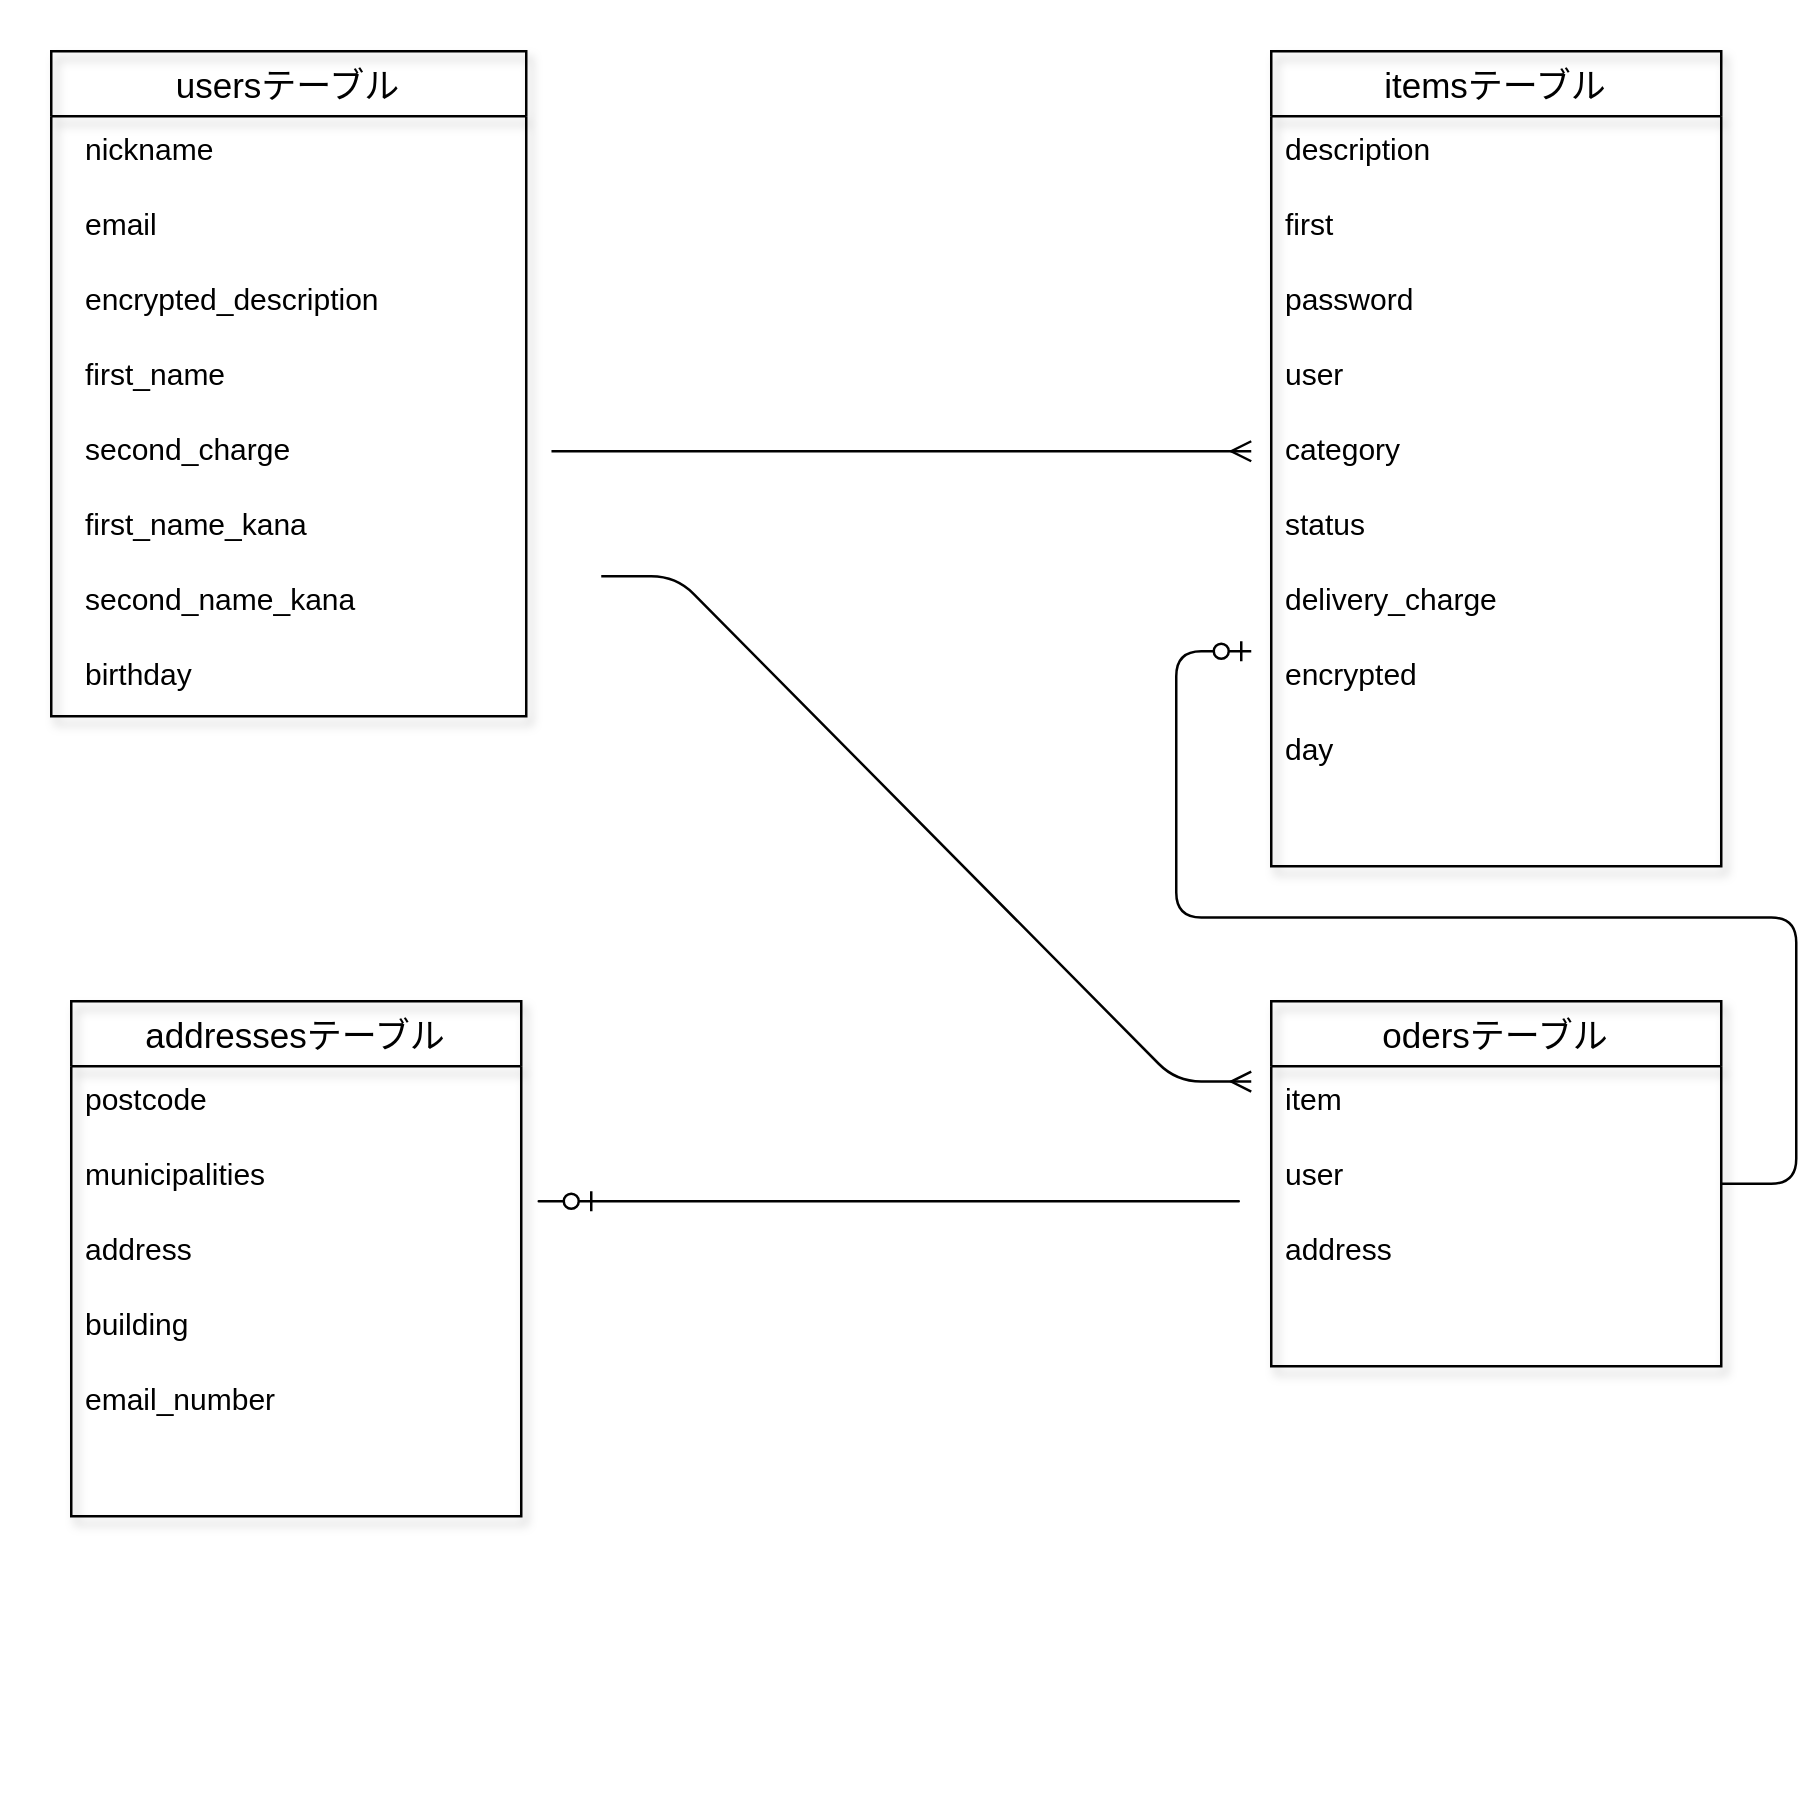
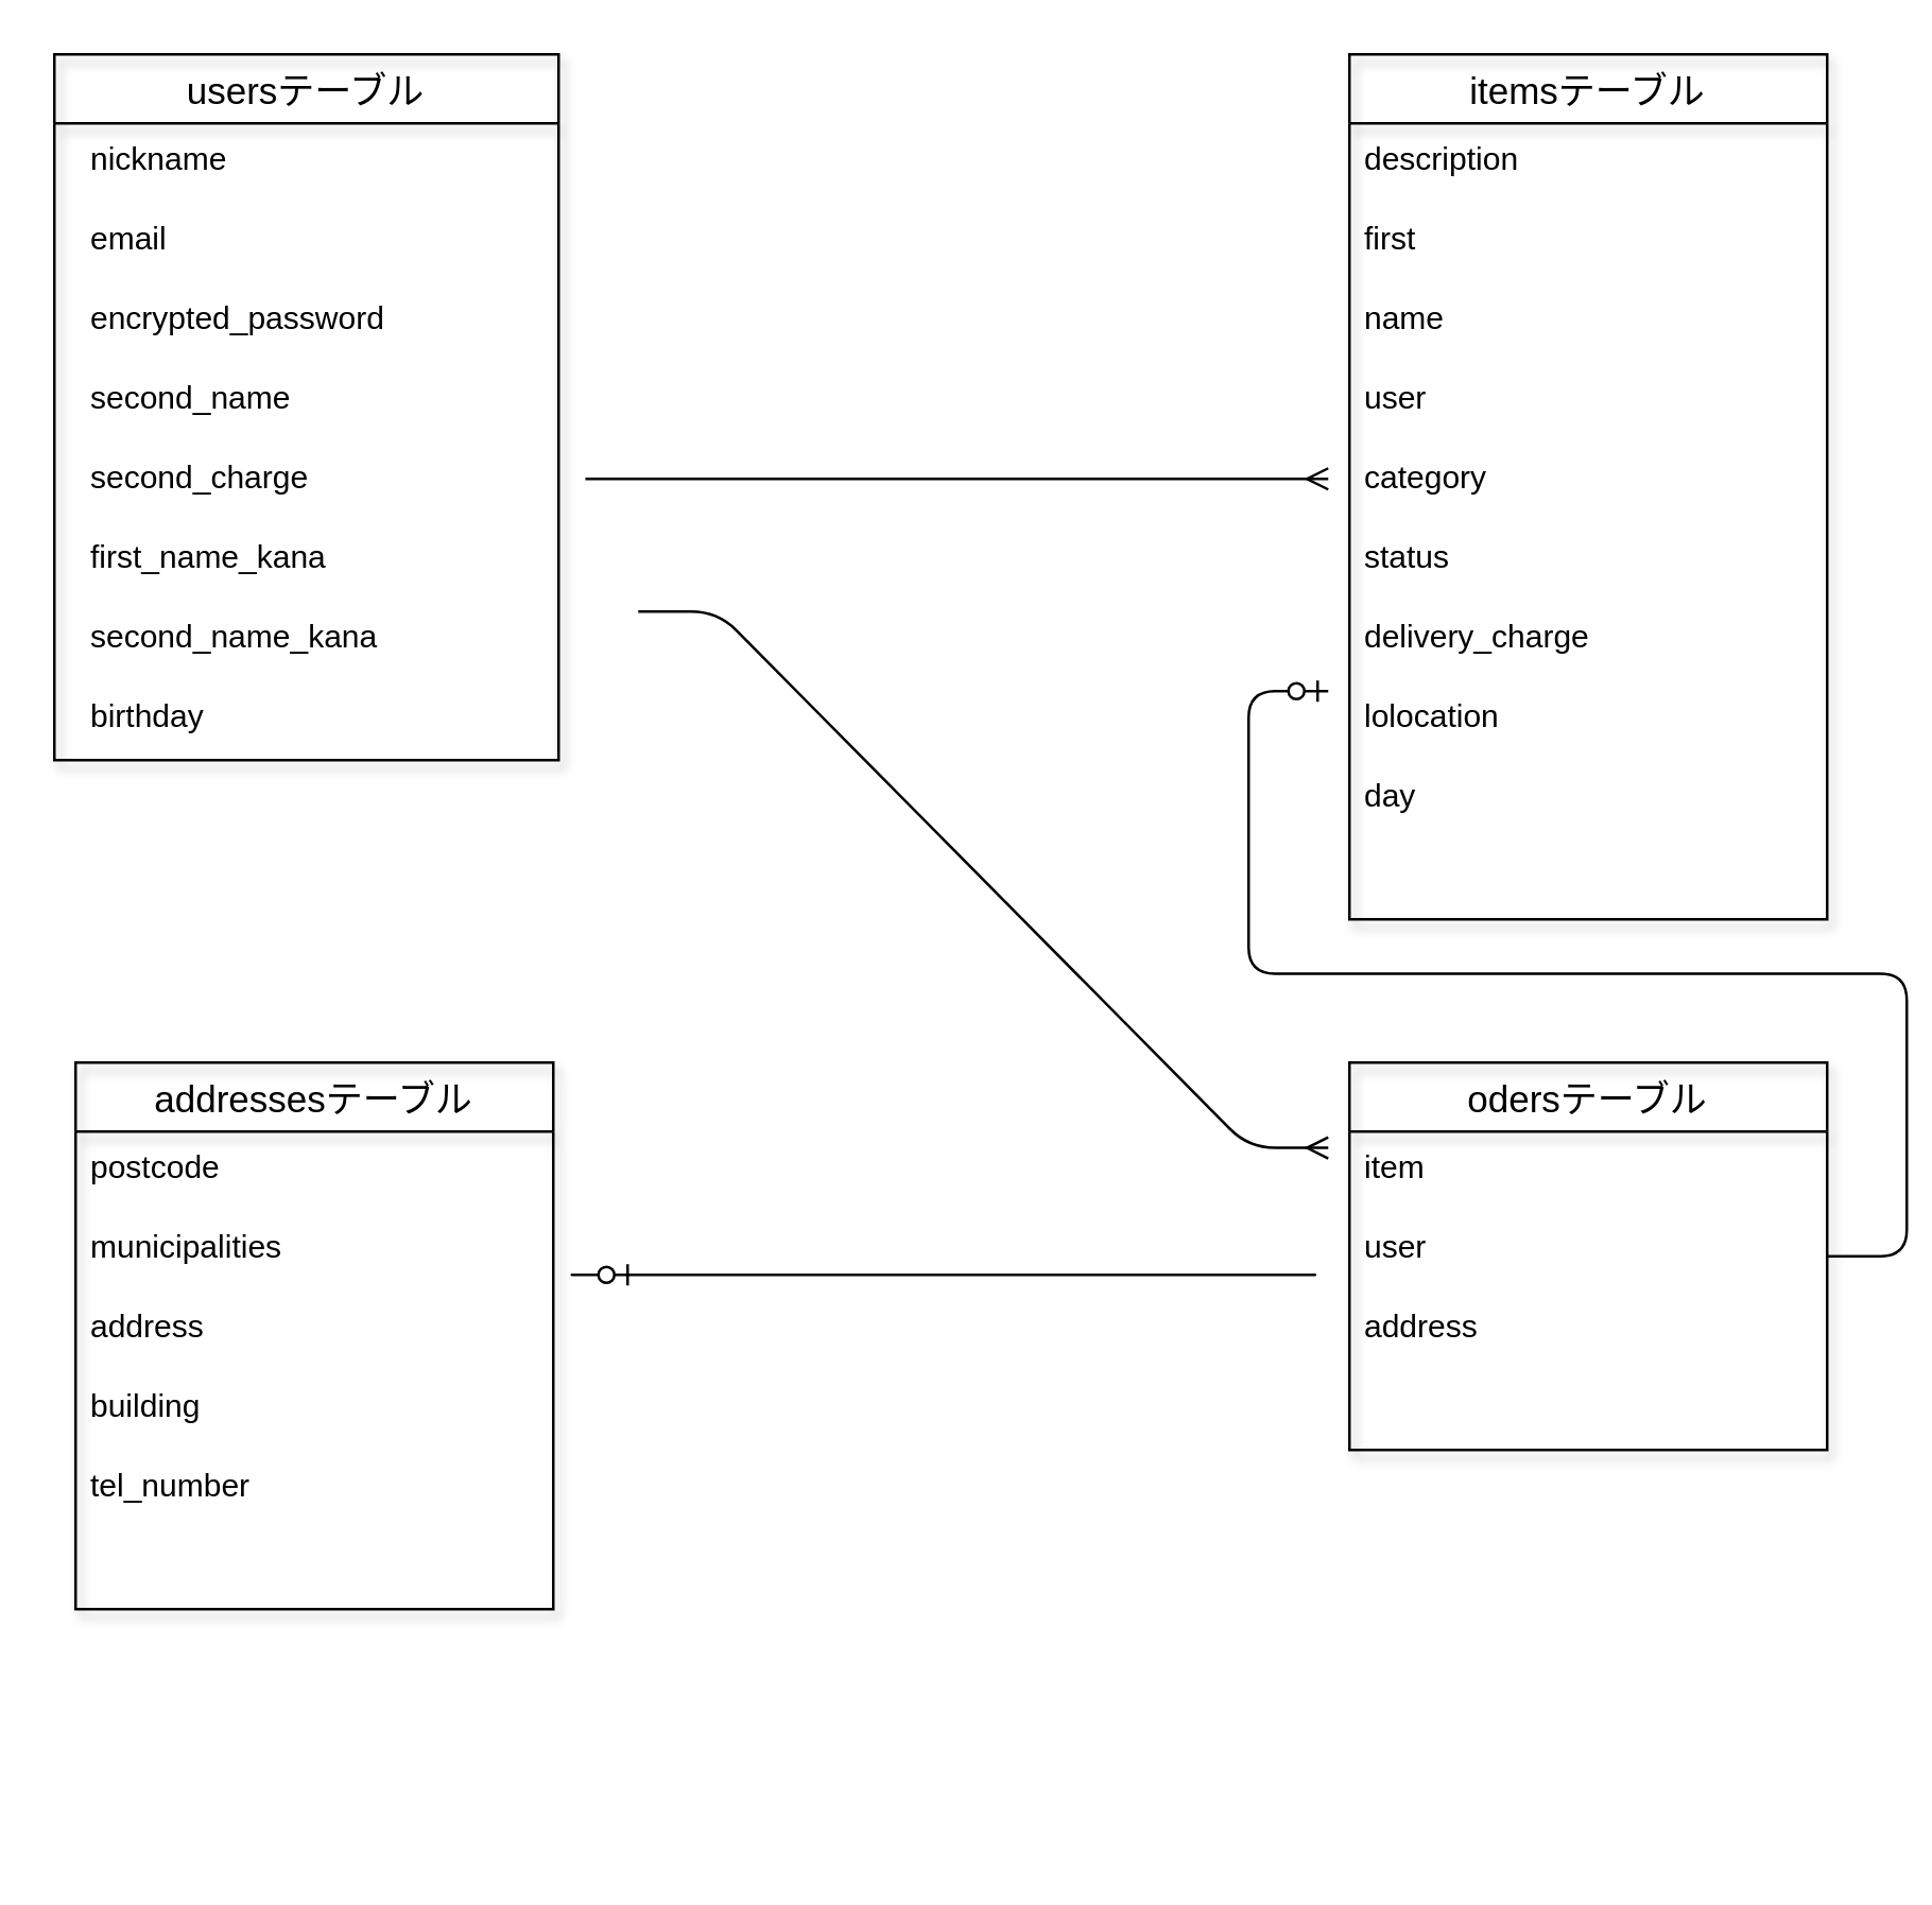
- <mxCell id="6" value="encrypted_description" style="text;strokeColor=none;fillColor=none;spacingLeft=4;spacingRight=4;overflow=hidden;rotatable=0;points=[[0,0.5],[1,0.5]];portConstraint=eastwest;fontSize=12;shadow=1;" vertex="1" parent="2"><mxGeometry x="8" y="86" width="190" height="30" as="geometry" /></mxCell>
+ <mxCell id="6" value="encrypted_password" style="text;strokeColor=none;fillColor=none;spacingLeft=4;spacingRight=4;overflow=hidden;rotatable=0;points=[[0,0.5],[1,0.5]];portConstraint=eastwest;fontSize=12;shadow=1;" vertex="1" parent="2"><mxGeometry x="8" y="86" width="190" height="30" as="geometry" /></mxCell>
- <mxCell id="16" value="password" style="text;strokeColor=none;fillColor=none;spacingLeft=4;spacingRight=4;overflow=hidden;rotatable=0;points=[[0,0.5],[1,0.5]];portConstraint=eastwest;fontSize=12;shadow=1;" vertex="1" parent="13"><mxGeometry y="86" width="180" height="30" as="geometry" /></mxCell>
+ <mxCell id="16" value="name" style="text;strokeColor=none;fillColor=none;spacingLeft=4;spacingRight=4;overflow=hidden;rotatable=0;points=[[0,0.5],[1,0.5]];portConstraint=eastwest;fontSize=12;shadow=1;" vertex="1" parent="13"><mxGeometry y="86" width="180" height="30" as="geometry" /></mxCell>
- <mxCell id="7" value="first_name&#10;" style="text;strokeColor=none;fillColor=none;spacingLeft=4;spacingRight=4;overflow=hidden;rotatable=0;points=[[0,0.5],[1,0.5]];portConstraint=eastwest;fontSize=12;shadow=1;" vertex="1" parent="2"><mxGeometry x="8" y="116" width="190" height="30" as="geometry" /></mxCell>
+ <mxCell id="7" value="second_name&#10;" style="text;strokeColor=none;fillColor=none;spacingLeft=4;spacingRight=4;overflow=hidden;rotatable=0;points=[[0,0.5],[1,0.5]];portConstraint=eastwest;fontSize=12;shadow=1;" vertex="1" parent="2"><mxGeometry x="8" y="116" width="190" height="30" as="geometry" /></mxCell>
- <mxCell id="21" value="encrypted" style="text;strokeColor=none;fillColor=none;spacingLeft=4;spacingRight=4;overflow=hidden;rotatable=0;points=[[0,0.5],[1,0.5]];portConstraint=eastwest;fontSize=12;shadow=1;" vertex="1" parent="13"><mxGeometry y="236" width="180" height="30" as="geometry" /></mxCell>
+ <mxCell id="21" value="lolocation" style="text;strokeColor=none;fillColor=none;spacingLeft=4;spacingRight=4;overflow=hidden;rotatable=0;points=[[0,0.5],[1,0.5]];portConstraint=eastwest;fontSize=12;shadow=1;" vertex="1" parent="13"><mxGeometry y="236" width="180" height="30" as="geometry" /></mxCell>
- <mxCell id="37" value="email_number" style="text;strokeColor=none;fillColor=none;spacingLeft=4;spacingRight=4;overflow=hidden;rotatable=0;points=[[0,0.5],[1,0.5]];portConstraint=eastwest;fontSize=12;shadow=1;" vertex="1" parent="32"><mxGeometry y="146" width="180" height="30" as="geometry" /></mxCell>
+ <mxCell id="37" value="tel_number" style="text;strokeColor=none;fillColor=none;spacingLeft=4;spacingRight=4;overflow=hidden;rotatable=0;points=[[0,0.5],[1,0.5]];portConstraint=eastwest;fontSize=12;shadow=1;" vertex="1" parent="32"><mxGeometry y="146" width="180" height="30" as="geometry" /></mxCell>
